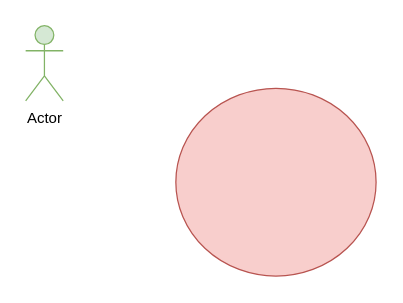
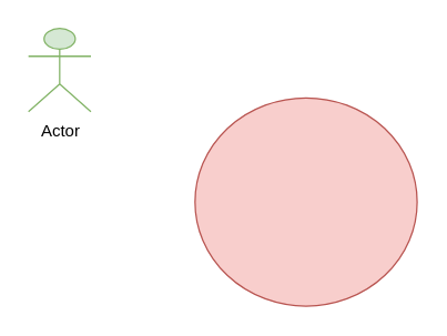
- <mxCell id="3" value="Actor" style="shape=umlActor;verticalLabelPosition=bottom;verticalAlign=top;html=1;outlineConnect=0;fillColor=#d5e8d4;strokeColor=#82b366;" vertex="1" parent="1"><mxGeometry x="20" y="20" width="30" height="60" as="geometry" /></mxCell>
+ <mxCell id="3" value="Actor" style="shape=umlActor;verticalLabelPosition=bottom;verticalAlign=top;html=1;outlineConnect=0;fillColor=#d5e8d4;strokeColor=#82b366;" vertex="1" parent="1"><mxGeometry x="20" y="20" width="45" height="60" as="geometry" /></mxCell>
